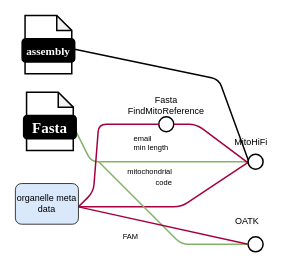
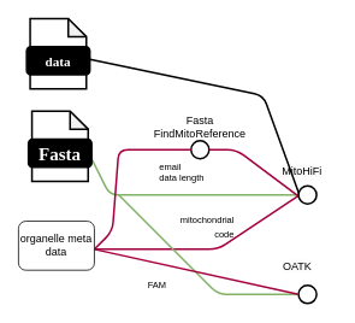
- <mxCell id="19" value="&lt;font data-font-src=&quot;https://fonts.googleapis.com/css?family=Maven+Pro&quot; face=&quot;Maven Pro&quot; color=&quot;#ffffff&quot;&gt;&lt;b&gt;&lt;font style=&quot;font-size: 15px;&quot;&gt;assembly&lt;/font&gt;&lt;/b&gt;&lt;/font&gt;" style="rounded=1;whiteSpace=wrap;html=1;strokeWidth=2;fillColor=#000000;" vertex="1" parent="17"><mxGeometry y="31.112" width="70" height="31.112" as="geometry" /></mxCell>
+ <mxCell id="19" value="&lt;font data-font-src=&quot;https://fonts.googleapis.com/css?family=Maven+Pro&quot; face=&quot;Maven Pro&quot; color=&quot;#ffffff&quot;&gt;&lt;b&gt;&lt;font style=&quot;font-size: 15px;&quot;&gt;data&lt;/font&gt;&lt;/b&gt;&lt;/font&gt;" style="rounded=1;whiteSpace=wrap;html=1;strokeWidth=2;fillColor=#000000;" vertex="1" parent="17"><mxGeometry y="31.112" width="70" height="31.112" as="geometry" /></mxCell>
- <mxCell id="9" value="&lt;div style=&quot;text-align: left; font-size: 10px;&quot;&gt;&lt;span style=&quot;background-color: initial;&quot;&gt;&lt;font style=&quot;font-size: 10px;&quot;&gt;email&lt;/font&gt;&lt;/span&gt;&lt;/div&gt;&lt;font style=&quot;font-size: 10px;&quot;&gt;&lt;div style=&quot;text-align: left;&quot;&gt;&lt;span style=&quot;background-color: initial;&quot;&gt;min length&lt;/span&gt;&lt;/div&gt;&lt;/font&gt;" style="text;html=1;strokeColor=none;fillColor=none;align=center;verticalAlign=middle;whiteSpace=wrap;rounded=0;" parent="1" vertex="1"><mxGeometry x="171" y="175" width="60" height="30" as="geometry" /></mxCell>
+ <mxCell id="9" value="&lt;div style=&quot;text-align: left; font-size: 10px;&quot;&gt;&lt;span style=&quot;background-color: initial;&quot;&gt;&lt;font style=&quot;font-size: 10px;&quot;&gt;email&lt;/font&gt;&lt;/span&gt;&lt;/div&gt;&lt;font style=&quot;font-size: 10px;&quot;&gt;&lt;div style=&quot;text-align: left;&quot;&gt;&lt;span style=&quot;background-color: initial;&quot;&gt;data length&lt;/span&gt;&lt;/div&gt;&lt;/font&gt;" style="text;html=1;strokeColor=none;fillColor=none;align=center;verticalAlign=middle;whiteSpace=wrap;rounded=0;" parent="1" vertex="1"><mxGeometry x="171" y="175" width="60" height="30" as="geometry" /></mxCell>
- <mxCell id="10" value="&lt;div style=&quot;&quot;&gt;&lt;font style=&quot;font-size: 10px;&quot;&gt;mitochondrial code&lt;/font&gt;&lt;/div&gt;" style="text;html=1;strokeColor=none;fillColor=none;align=right;verticalAlign=middle;whiteSpace=wrap;rounded=0;" parent="1" vertex="1"><mxGeometry x="161" y="220" width="70" height="30" as="geometry" /></mxCell>
+ <mxCell id="10" value="&lt;div style=&quot;&quot;&gt;&lt;font style=&quot;font-size: 10px;&quot;&gt;mitochondrial code&lt;/font&gt;&lt;/div&gt;" style="text;html=1;strokeColor=none;fillColor=none;align=right;verticalAlign=middle;whiteSpace=wrap;rounded=0;" parent="1" vertex="1"><mxGeometry x="191" y="235" width="70" height="30" as="geometry" /></mxCell>
- <mxCell id="14" value="organelle meta data" style="rounded=1;whiteSpace=wrap;html=1;aspect=fixed;fillColor=#dae8fc;" vertex="1" parent="1"><mxGeometry x="20" y="244" width="84" height="54.18" as="geometry" /></mxCell>
+ <mxCell id="14" value="organelle meta data" style="rounded=1;whiteSpace=wrap;html=1;aspect=fixed;" vertex="1" parent="1"><mxGeometry x="20" y="244" width="84" height="54.18" as="geometry" /></mxCell>
